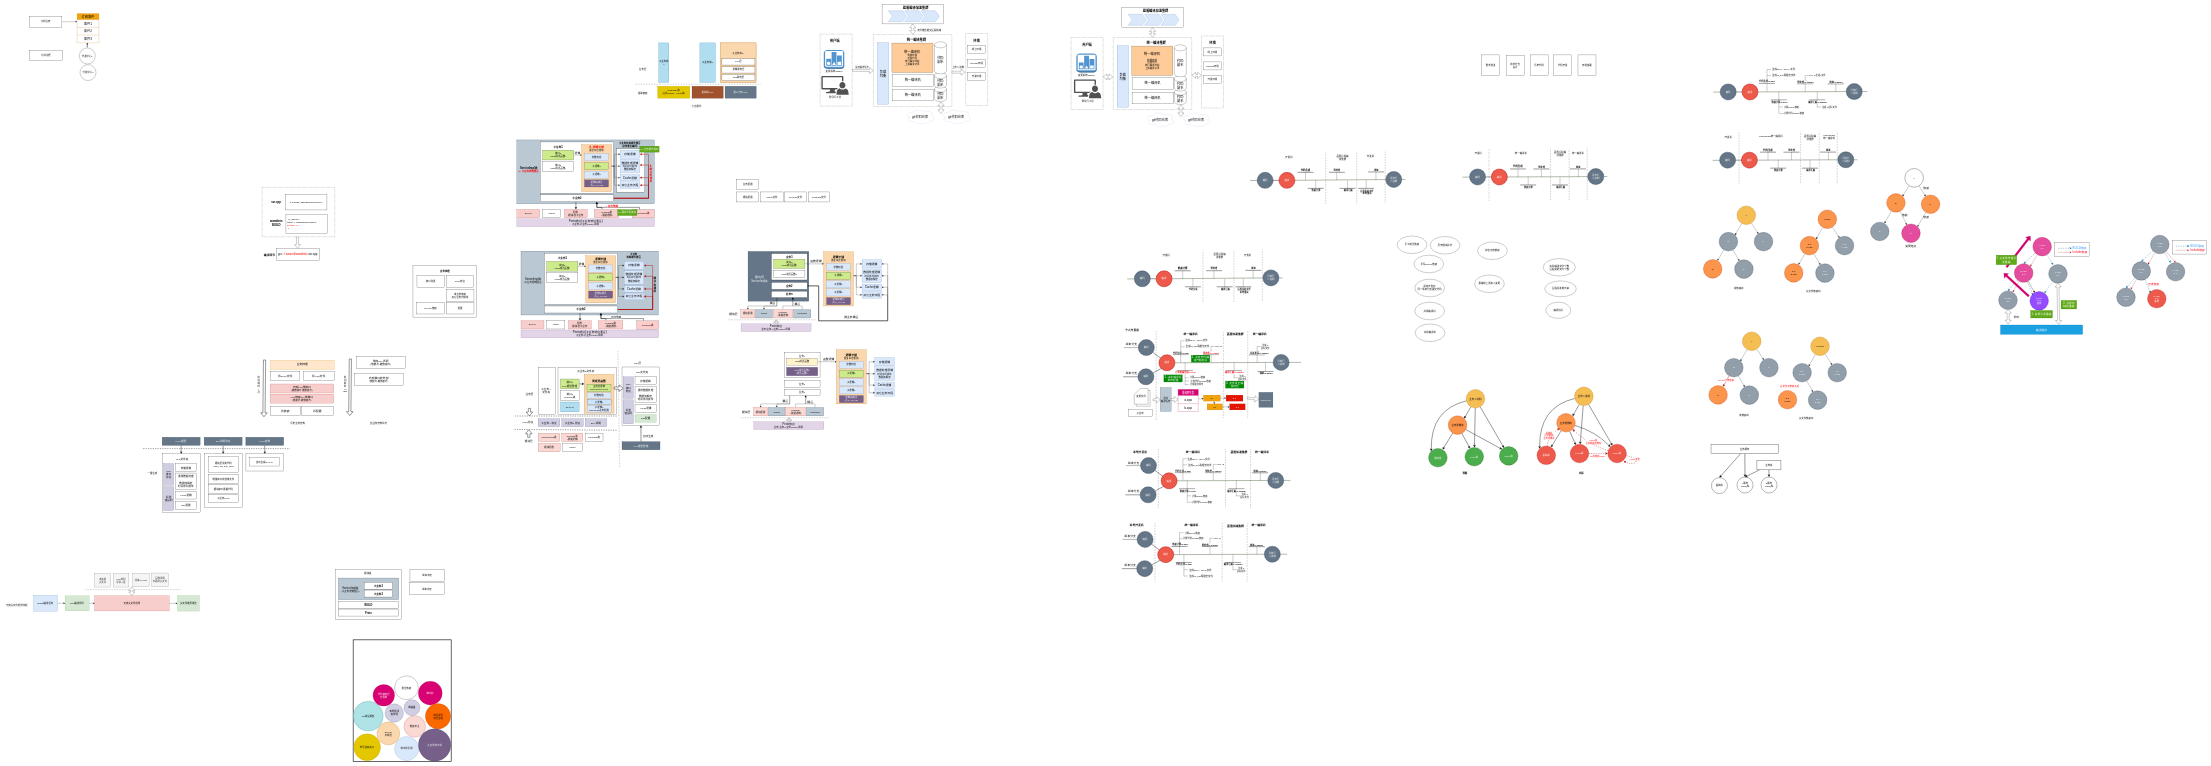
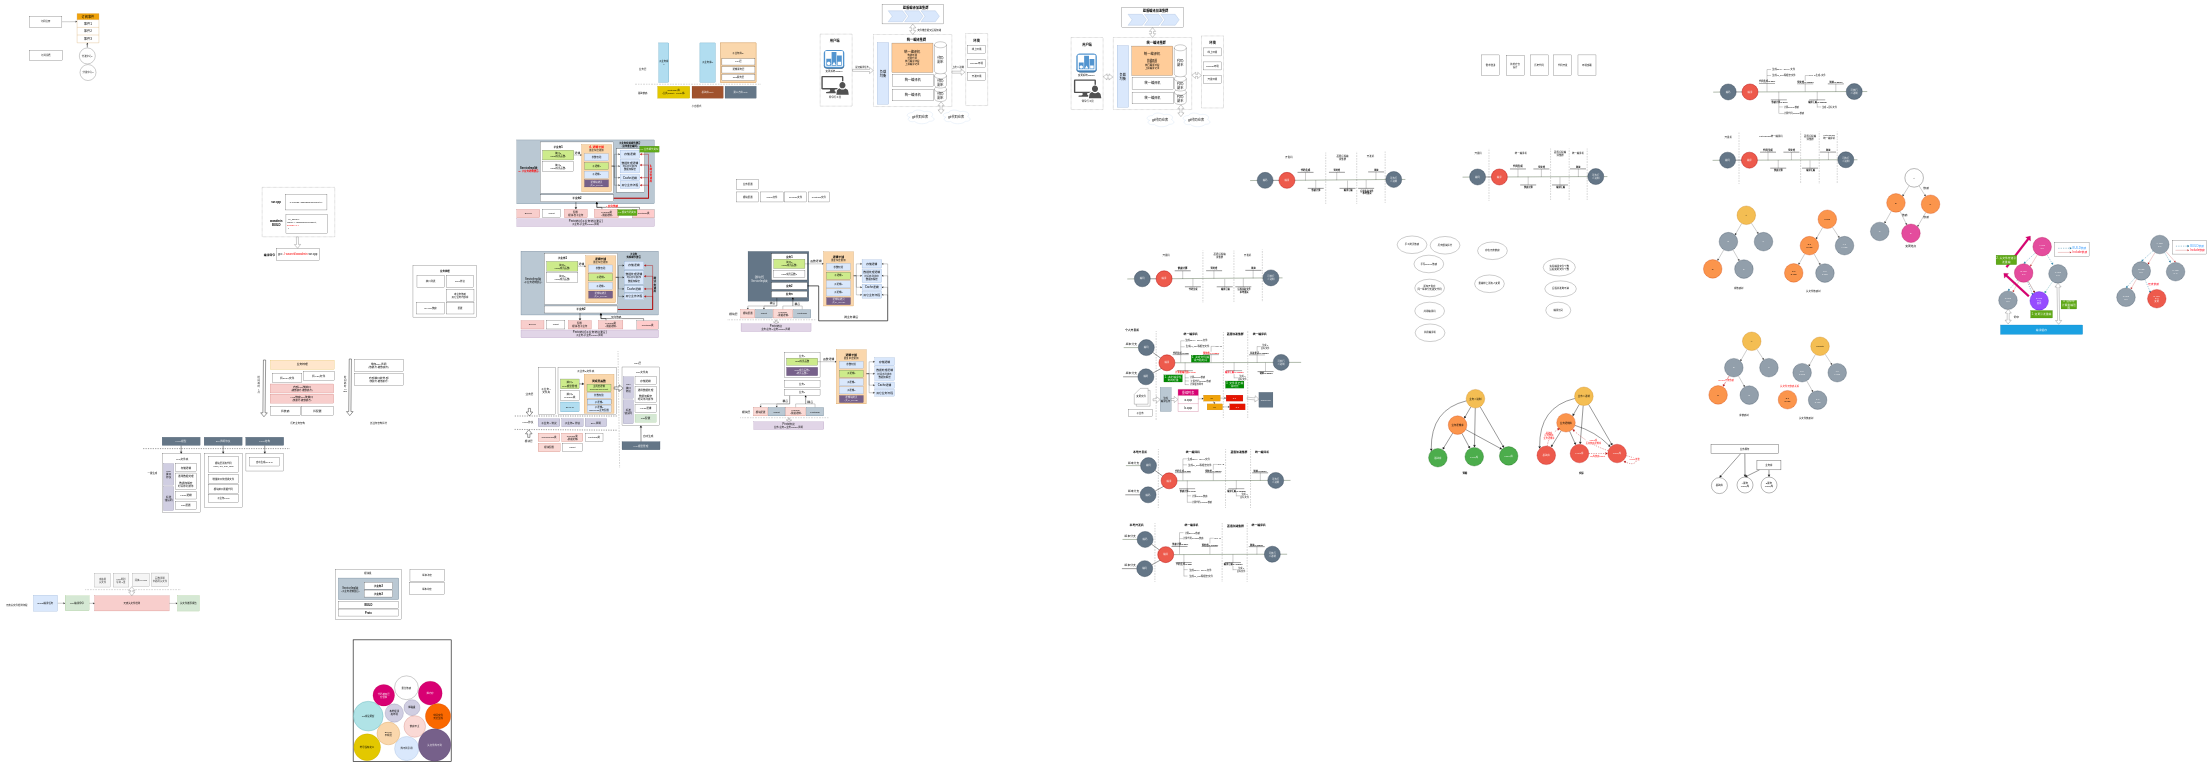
- <mxCell id="828" value="3. 没命中&lt;br&gt;缺失重编" style="text;html=1;strokeColor=#2D7600;fillColor=#60a917;align=center;verticalAlign=middle;whiteSpace=wrap;rounded=0;fontSize=14;fontColor=#ffffff;" parent="1" vertex="1"><mxGeometry x="10303" y="1501" width="78" height="43" as="geometry" /></mxCell>
+ <mxCell id="828" value="3. 没命中&lt;br&gt;计算重编范围" style="text;html=1;strokeColor=#2D7600;fillColor=#60a917;align=center;verticalAlign=middle;whiteSpace=wrap;rounded=0;fontSize=14;fontColor=#ffffff;" parent="1" vertex="1"><mxGeometry x="10303" y="1501" width="78" height="43" as="geometry" /></mxCell>
- <mxCell id="679" value="&lt;font style=&quot;font-size: 13px;&quot;&gt;增加RPC声明&lt;br&gt;(依赖方/被依赖方)&lt;br&gt;&lt;/font&gt;" style="rounded=0;whiteSpace=wrap;html=1;fontFamily=Verdana;fontSize=12;fontColor=#000000;" parent="1" vertex="1"><mxGeometry x="1781" y="1781" width="244" height="60" as="geometry" /></mxCell>
+ <mxCell id="679" value="&lt;font style=&quot;font-size: 13px;&quot;&gt;增加RPC声明&lt;br&gt;(依赖方/被依赖方)&lt;br&gt;&lt;/font&gt;" style="rounded=0;whiteSpace=wrap;html=1;fontFamily=Verdana;fontSize=12;fontColor=#000000;" parent="1" vertex="1"><mxGeometry x="1771" y="1796" width="244" height="60" as="geometry" /></mxCell>
- <mxCell id="557" value="Impl成员函数" style="rounded=0;whiteSpace=wrap;html=1;fillColor=#fff2cc;strokeColor=#36393d;" parent="554" vertex="1"><mxGeometry x="11.5" y="26" width="156" height="36" as="geometry" /></mxCell>
+ <mxCell id="557" value="Impl成员函数" style="rounded=0;whiteSpace=wrap;html=1;fillColor=#cdeb8b;strokeColor=#36393d;" parent="554" vertex="1"><mxGeometry x="11.5" y="26" width="156" height="36" as="geometry" /></mxCell>
- <mxCell id="671" value="拆Proto文件" style="rounded=0;whiteSpace=wrap;html=1;fontFamily=Verdana;fontSize=14;fontColor=#000000;" parent="1" vertex="1"><mxGeometry x="1351.75" y="1856.5" width="147" height="45" as="geometry" /></mxCell>
+ <mxCell id="671" value="拆Proto文件" style="rounded=0;whiteSpace=wrap;html=1;fontFamily=Verdana;fontSize=14;fontColor=#000000;" parent="1" vertex="1"><mxGeometry x="1361.75" y="1866.5" width="147" height="45" as="geometry" /></mxCell>
